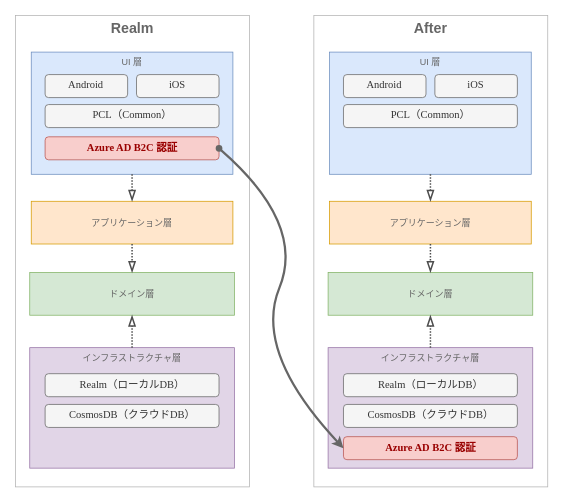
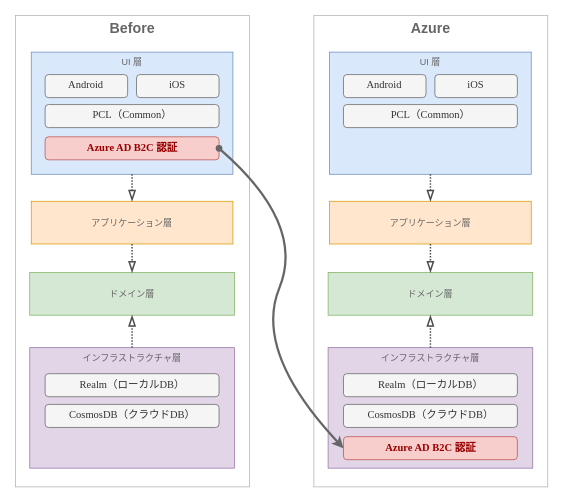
- <mxCell id="2" value="&lt;font color=&quot;#666666&quot; style=&quot;font-size: 19px&quot;&gt;&lt;b&gt;Realm&lt;/b&gt;&lt;/font&gt;" style="rounded=0;whiteSpace=wrap;html=1;fontSize=9;verticalAlign=top;strokeColor=#B3B3B3;" vertex="1" parent="1"><mxGeometry x="20" y="20" width="312" height="629" as="geometry" /></mxCell>
+ <mxCell id="2" value="&lt;font color=&quot;#666666&quot; style=&quot;font-size: 19px&quot;&gt;&lt;b&gt;Before&lt;/b&gt;&lt;/font&gt;" style="rounded=0;whiteSpace=wrap;html=1;fontSize=9;verticalAlign=top;strokeColor=#B3B3B3;" vertex="1" parent="1"><mxGeometry x="20" y="20" width="312" height="629" as="geometry" /></mxCell>
- <mxCell id="16" value="&lt;font color=&quot;#666666&quot; style=&quot;font-size: 19px&quot;&gt;&lt;b&gt;After&lt;/b&gt;&lt;/font&gt;" style="rounded=0;whiteSpace=wrap;html=1;fontSize=9;verticalAlign=top;strokeColor=#B3B3B3;" vertex="1" parent="1"><mxGeometry x="418" y="20" width="312" height="629" as="geometry" /></mxCell>
+ <mxCell id="16" value="&lt;font color=&quot;#666666&quot; style=&quot;font-size: 19px&quot;&gt;&lt;b&gt;Azure&lt;/b&gt;&lt;/font&gt;" style="rounded=0;whiteSpace=wrap;html=1;fontSize=9;verticalAlign=top;strokeColor=#B3B3B3;" vertex="1" parent="1"><mxGeometry x="418" y="20" width="312" height="629" as="geometry" /></mxCell>
